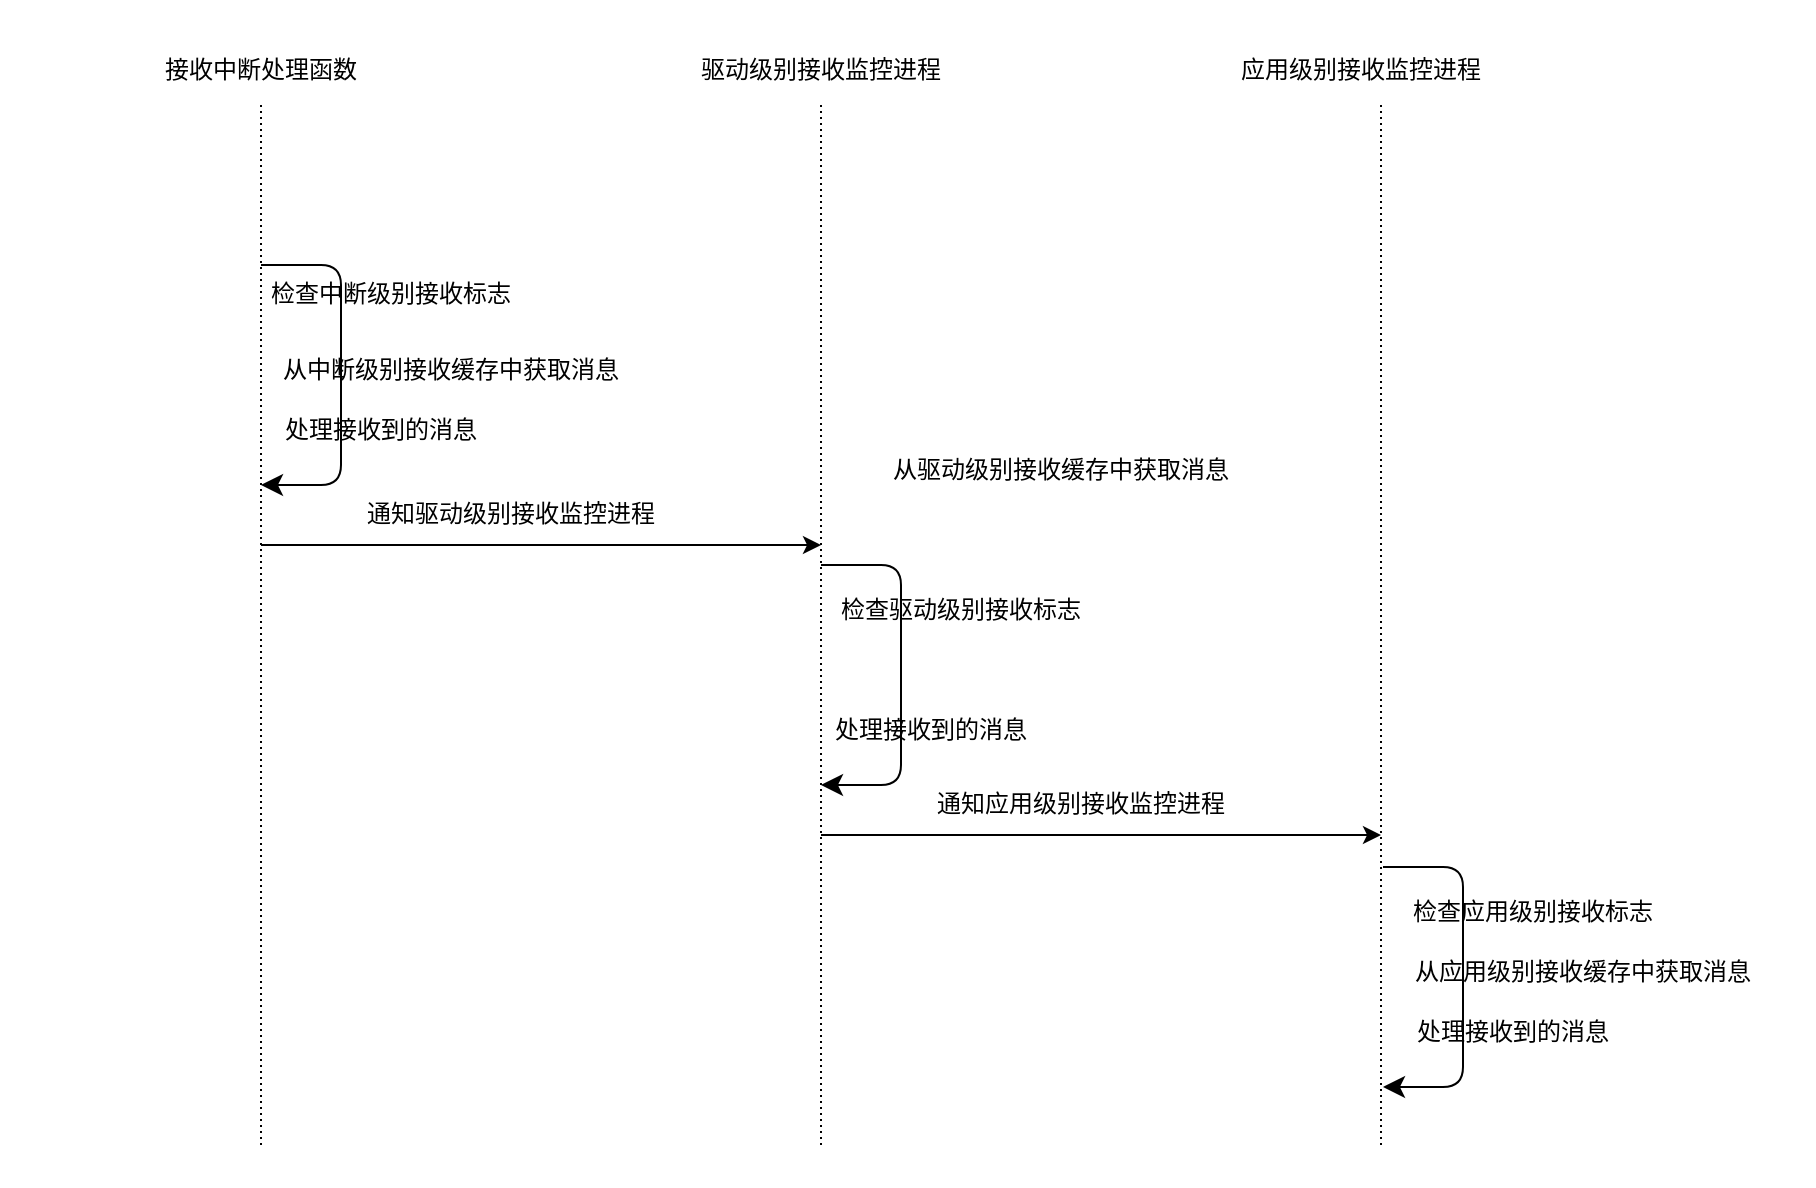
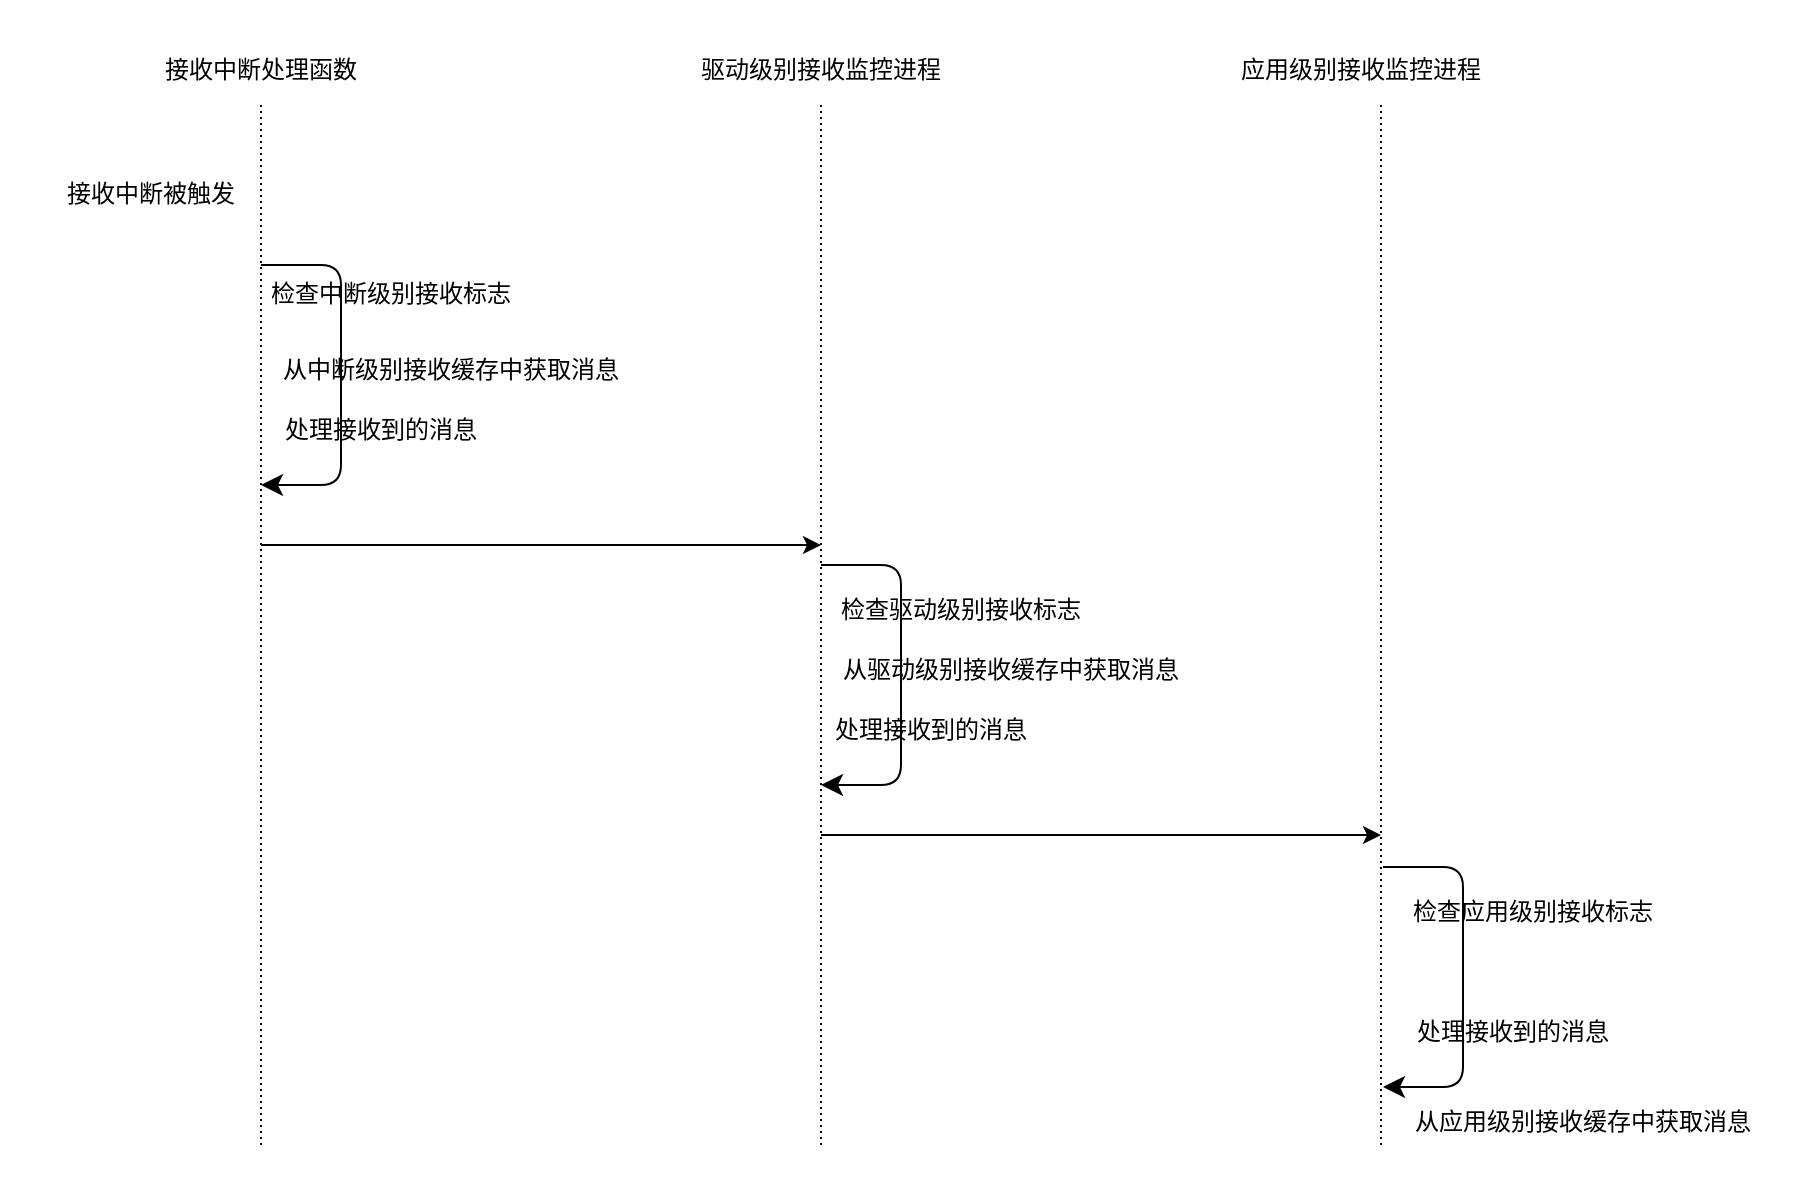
+ <mxCell id="8" value="接收中断被触发" style="text;html=1;align=center;verticalAlign=middle;resizable=0;points=[];autosize=1;strokeColor=none;fillColor=none;" parent="1" vertex="1"><mxGeometry x="20" y="82" width="110" height="30" as="geometry" /></mxCell>
- <mxCell id="18" value="从驱动级别接收缓存中获取消息" style="text;html=1;align=center;verticalAlign=middle;resizable=0;points=[];autosize=1;strokeColor=none;fillColor=none;" parent="1" vertex="1"><mxGeometry x="435" y="220" width="190" height="30" as="geometry" /></mxCell>
+ <mxCell id="18" value="从驱动级别接收缓存中获取消息" style="text;html=1;align=center;verticalAlign=middle;resizable=0;points=[];autosize=1;strokeColor=none;fillColor=none;" parent="1" vertex="1"><mxGeometry x="410" y="320" width="190" height="30" as="geometry" /></mxCell>
- <mxCell id="15" value="通知驱动级别接收监控进程" style="text;html=1;align=center;verticalAlign=middle;resizable=0;points=[];autosize=1;strokeColor=none;fillColor=none;" parent="1" vertex="1"><mxGeometry x="170" y="242" width="170" height="30" as="geometry" /></mxCell>
- <mxCell id="21" value="通知应用级别接收监控进程" style="text;html=1;align=center;verticalAlign=middle;resizable=0;points=[];autosize=1;strokeColor=none;fillColor=none;" parent="1" vertex="1"><mxGeometry x="455" y="387" width="170" height="30" as="geometry" /></mxCell>
- <mxCell id="24" value="从应用级别接收缓存中获取消息" style="text;html=1;align=center;verticalAlign=middle;resizable=0;points=[];autosize=1;strokeColor=none;fillColor=none;" parent="1" vertex="1"><mxGeometry x="696" y="471" width="190" height="30" as="geometry" /></mxCell>
+ <mxCell id="24" value="从应用级别接收缓存中获取消息" style="text;html=1;align=center;verticalAlign=middle;resizable=0;points=[];autosize=1;strokeColor=none;fillColor=none;" parent="1" vertex="1"><mxGeometry x="696" y="546" width="190" height="30" as="geometry" /></mxCell>
